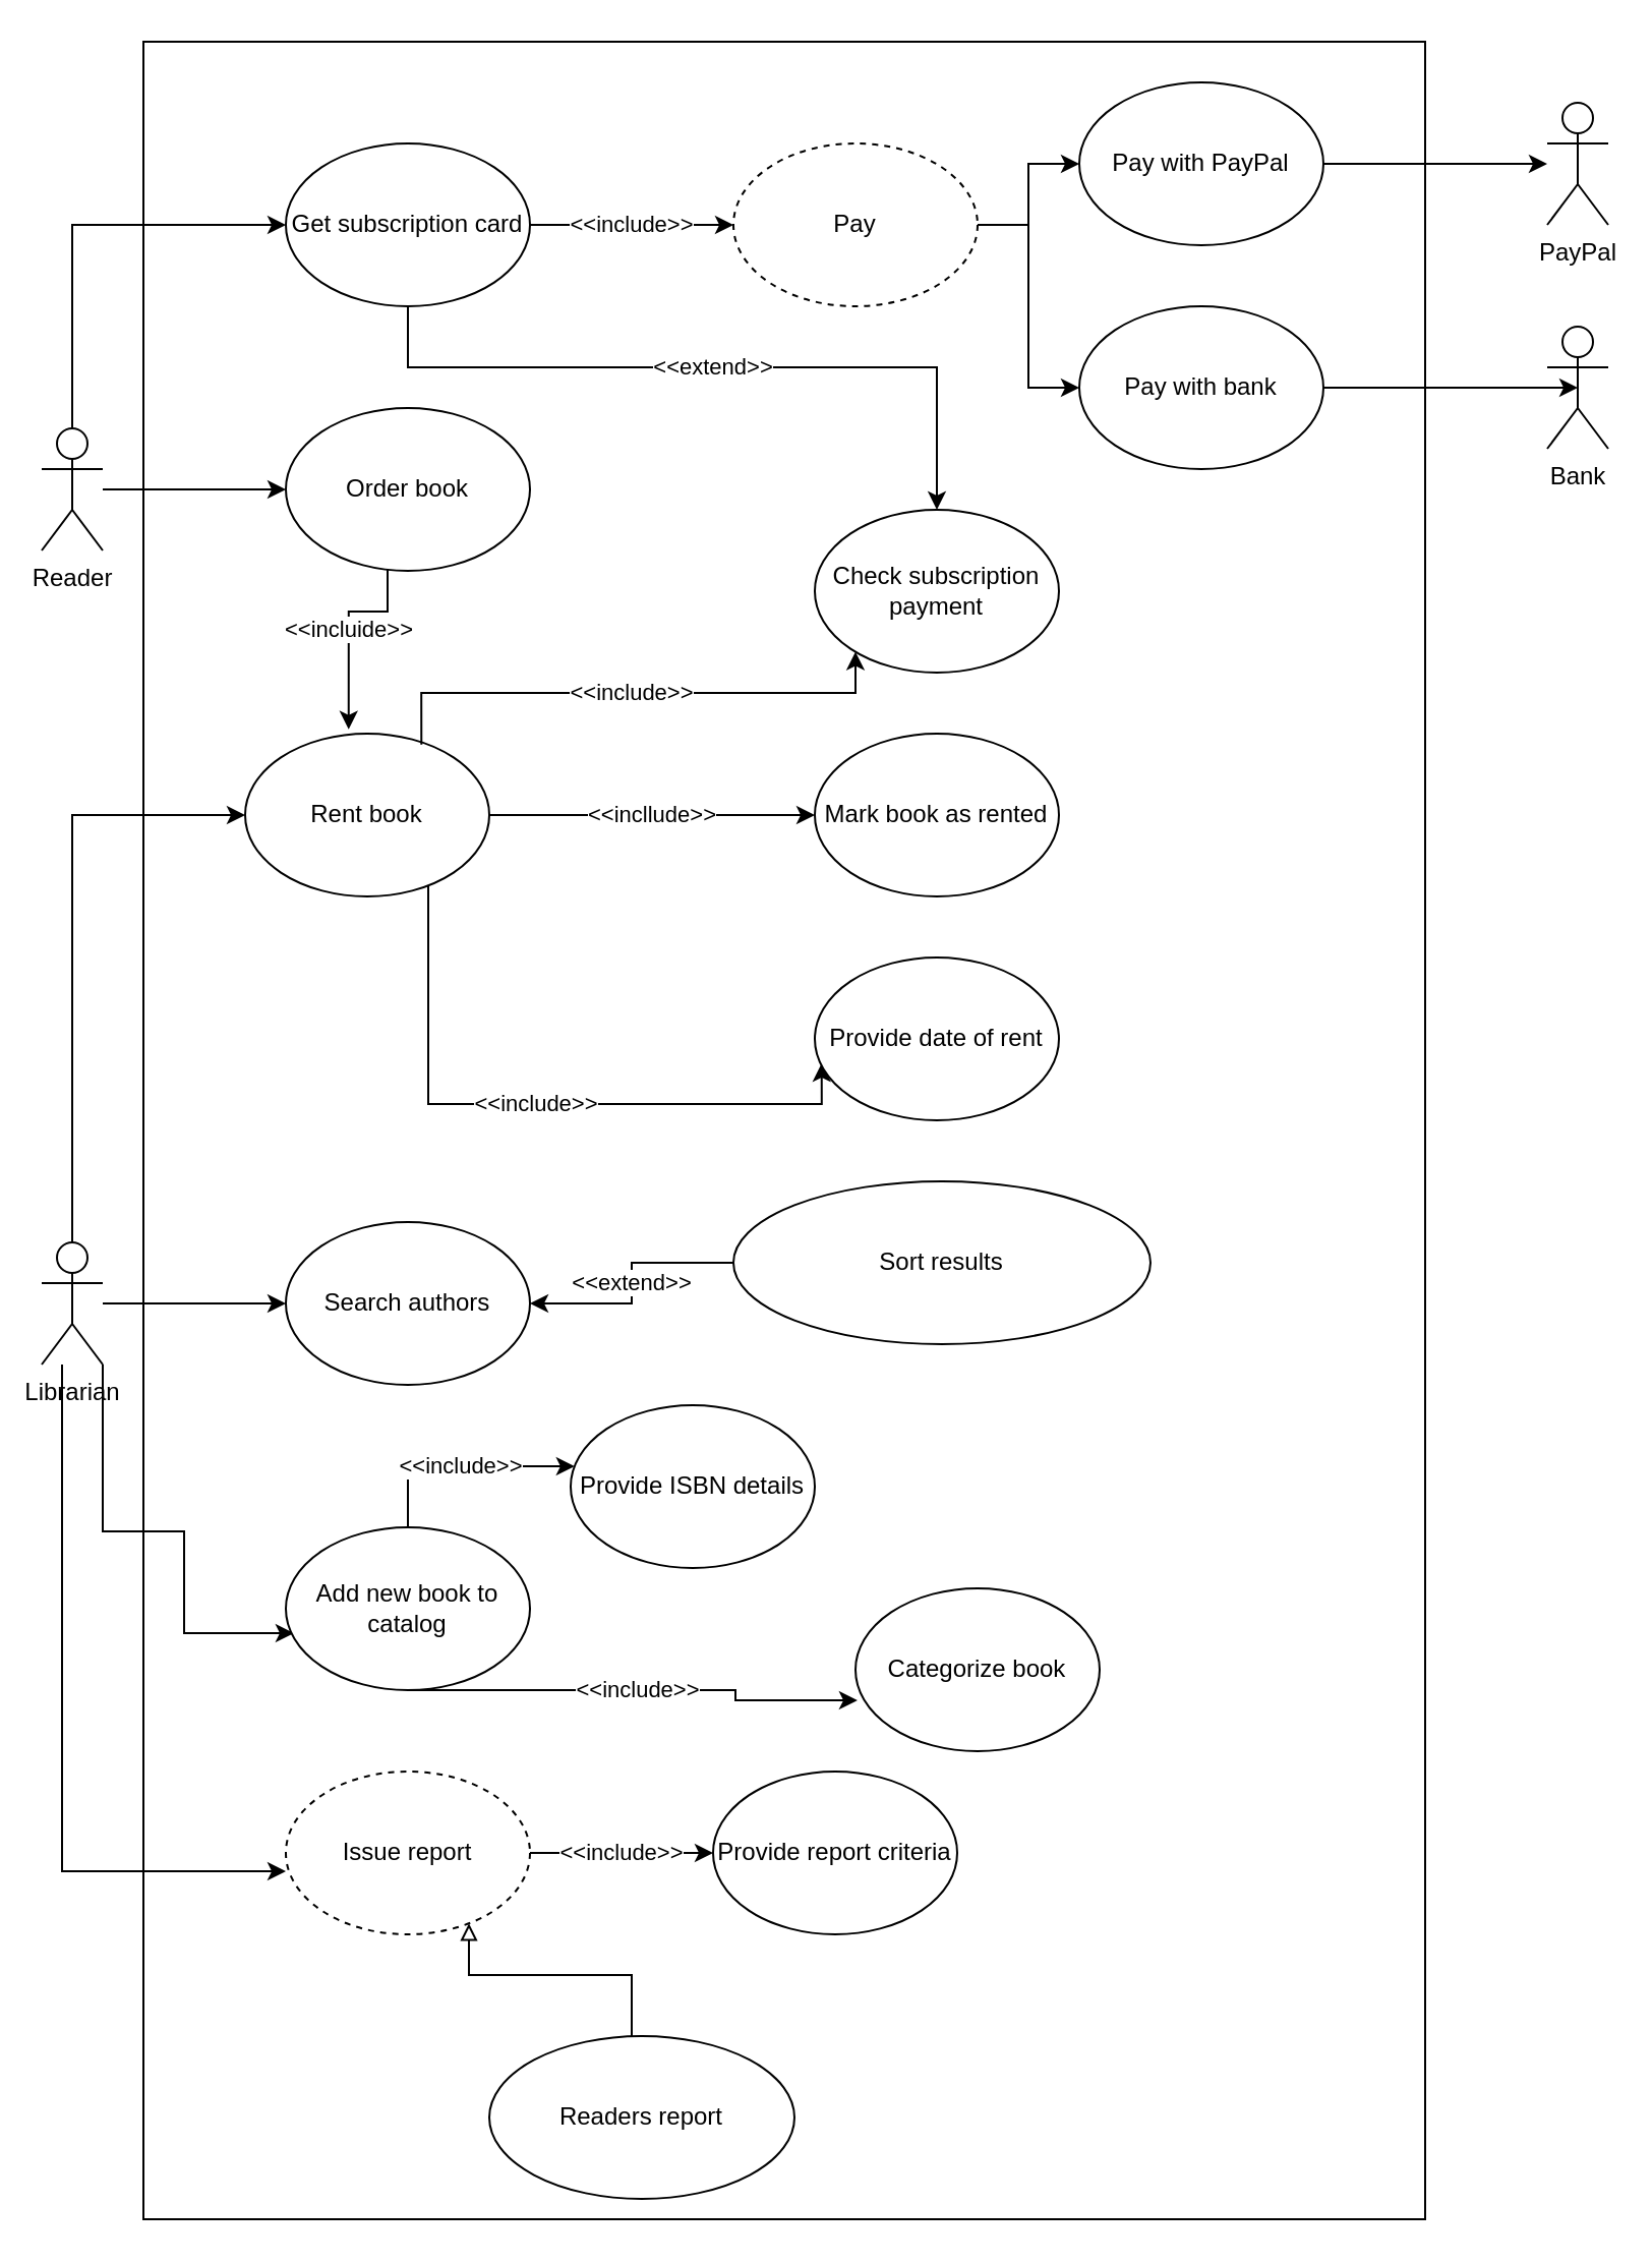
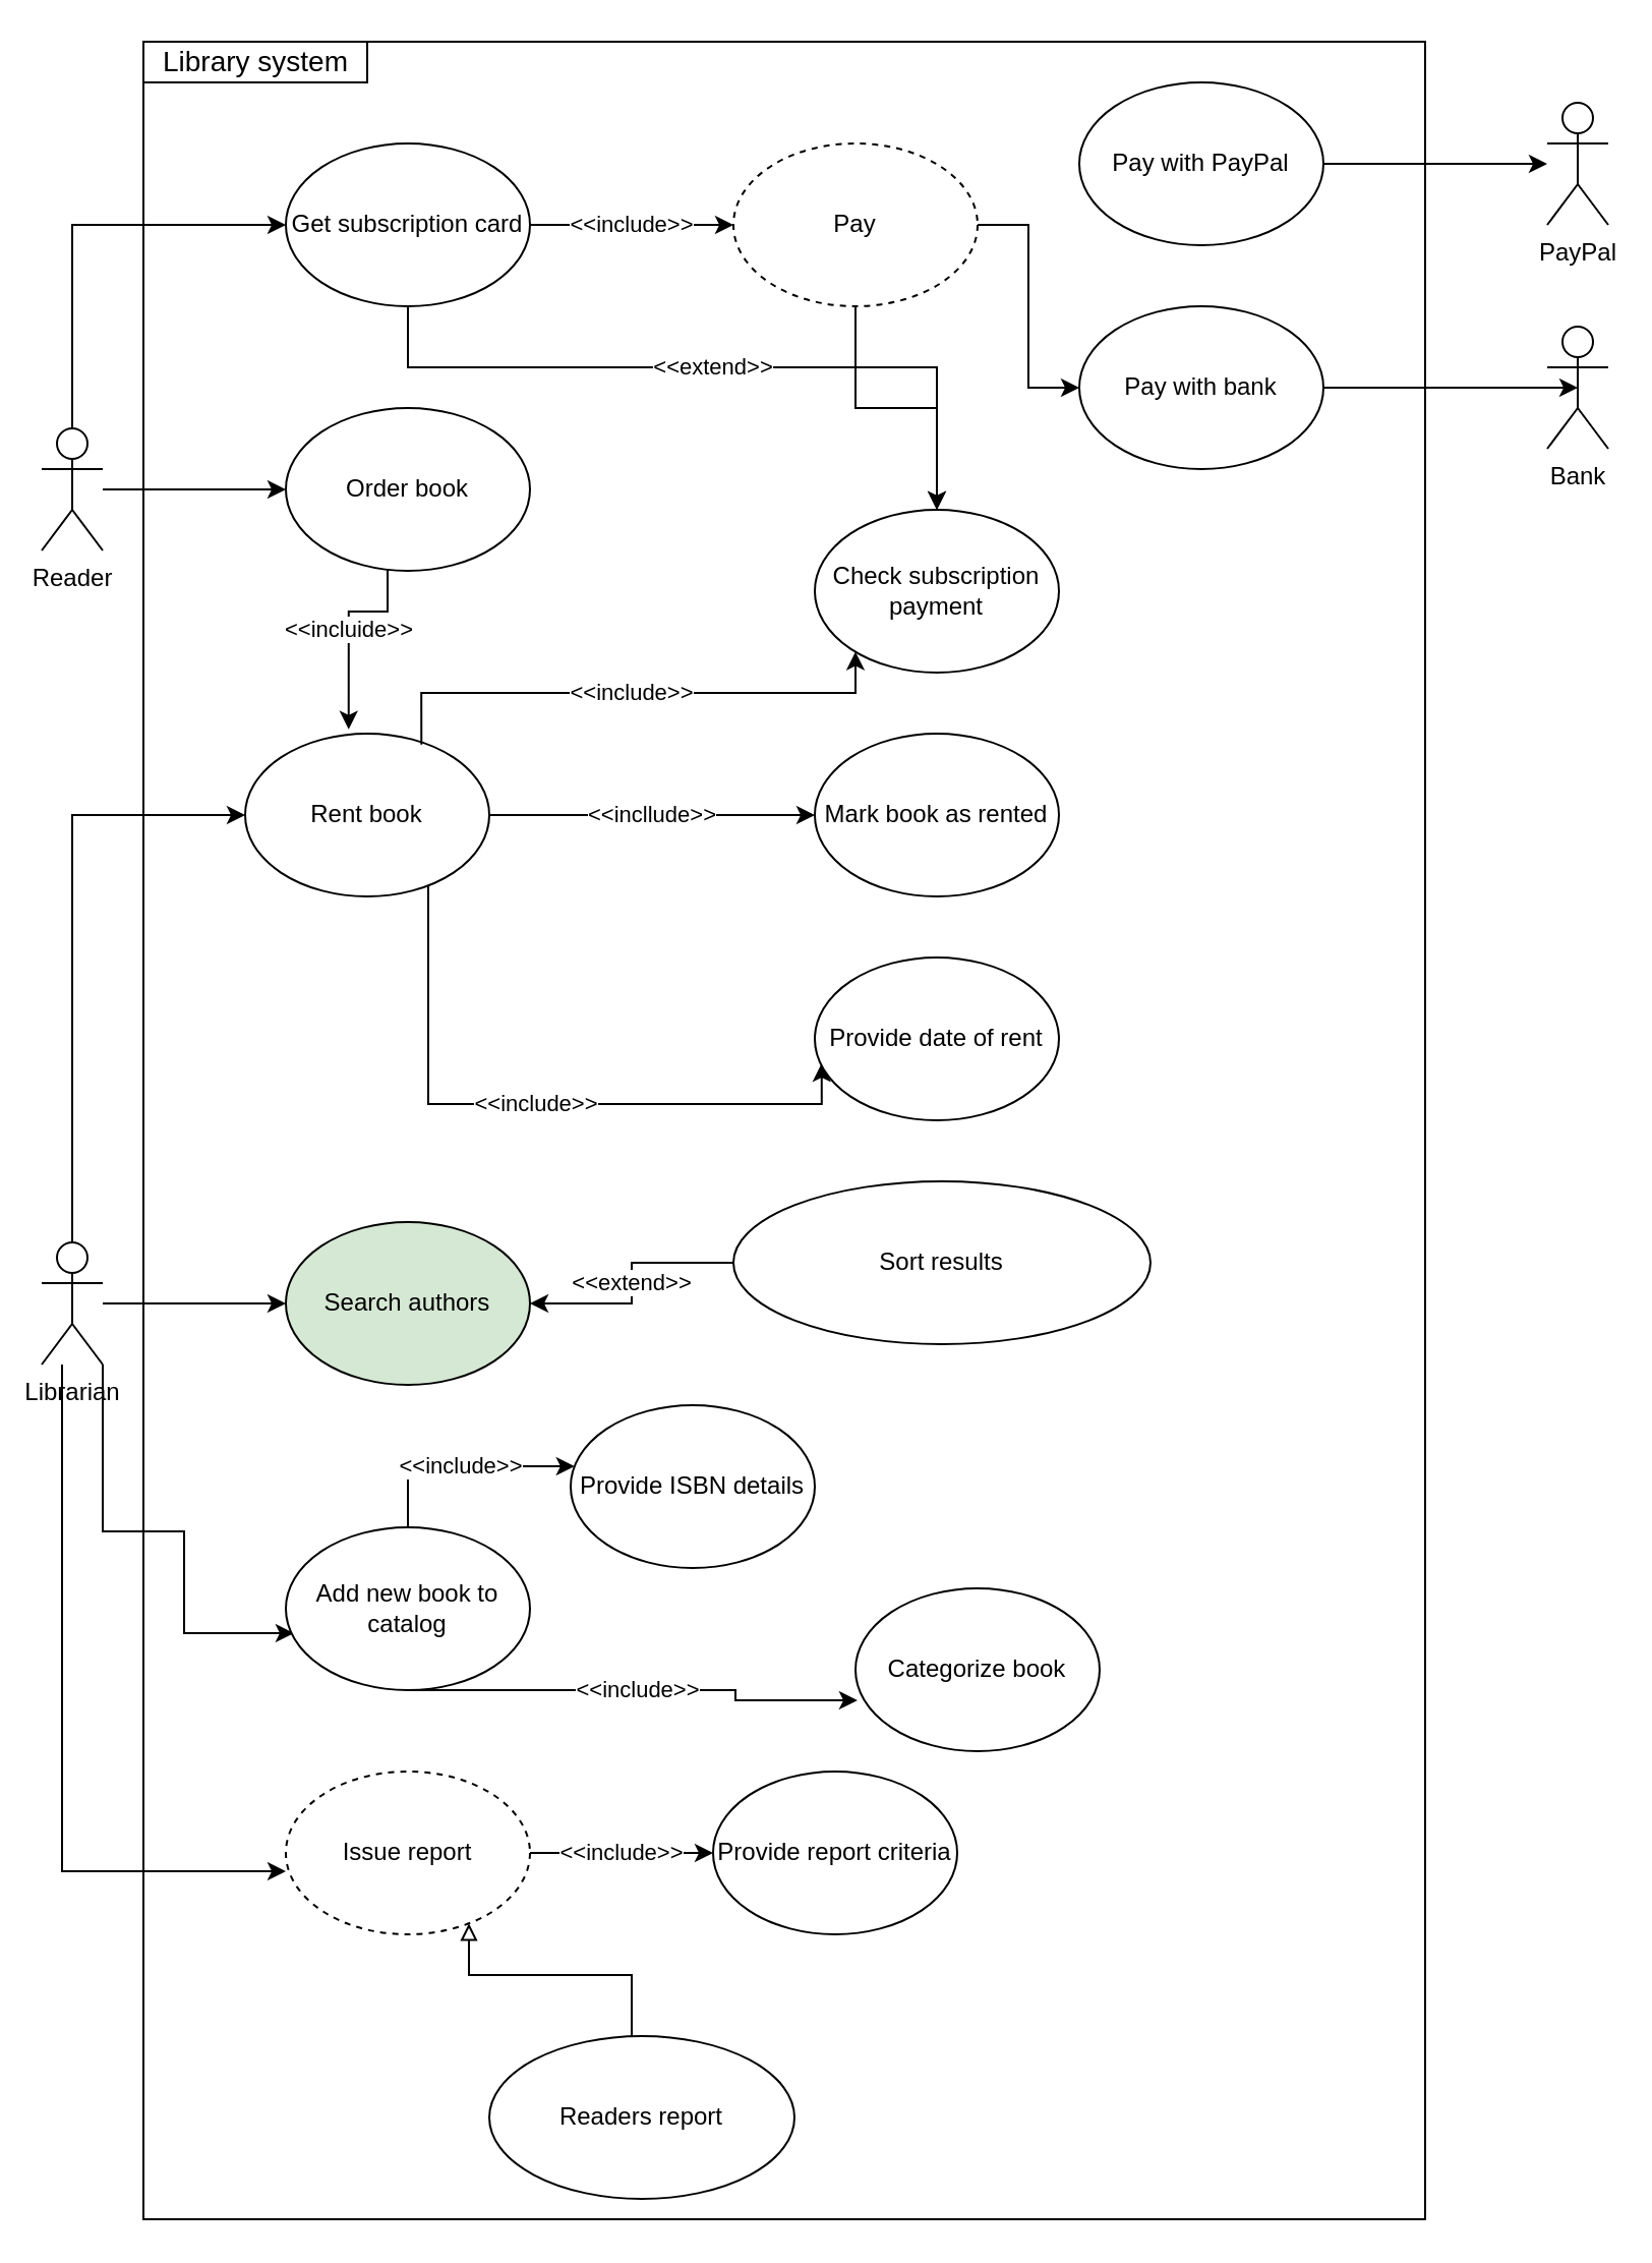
+ <mxCell id="45" value="Library system" style="text;html=1;align=center;verticalAlign=middle;resizable=0;points=[];autosize=1;strokeColor=default;fillColor=none;fontSize=14;" parent="1" vertex="1"><mxGeometry x="70" y="20" width="110" height="20" as="geometry" /></mxCell>
- <mxCell id="34" value="" style="edgeStyle=orthogonalEdgeStyle;rounded=0;orthogonalLoop=1;jettySize=auto;html=1;endArrow=classic;endFill=1;" parent="1" source="36" target="39" edge="1"><mxGeometry relative="1" as="geometry" /></mxCell>
+ <mxCell id="34" value="" style="edgeStyle=orthogonalEdgeStyle;rounded=0;orthogonalLoop=1;jettySize=auto;html=1;endArrow=classic;endFill=1;" parent="1" source="36" target="26" edge="1"><mxGeometry relative="1" as="geometry" /></mxCell>
- <mxCell id="23" value="Search authors" style="ellipse;whiteSpace=wrap;html=1;" parent="1" vertex="1"><mxGeometry x="140" y="600" width="120" height="80" as="geometry" /></mxCell>
+ <mxCell id="23" value="Search authors" style="ellipse;whiteSpace=wrap;html=1;fillColor=#d5e8d4;" parent="1" vertex="1"><mxGeometry x="140" y="600" width="120" height="80" as="geometry" /></mxCell>
